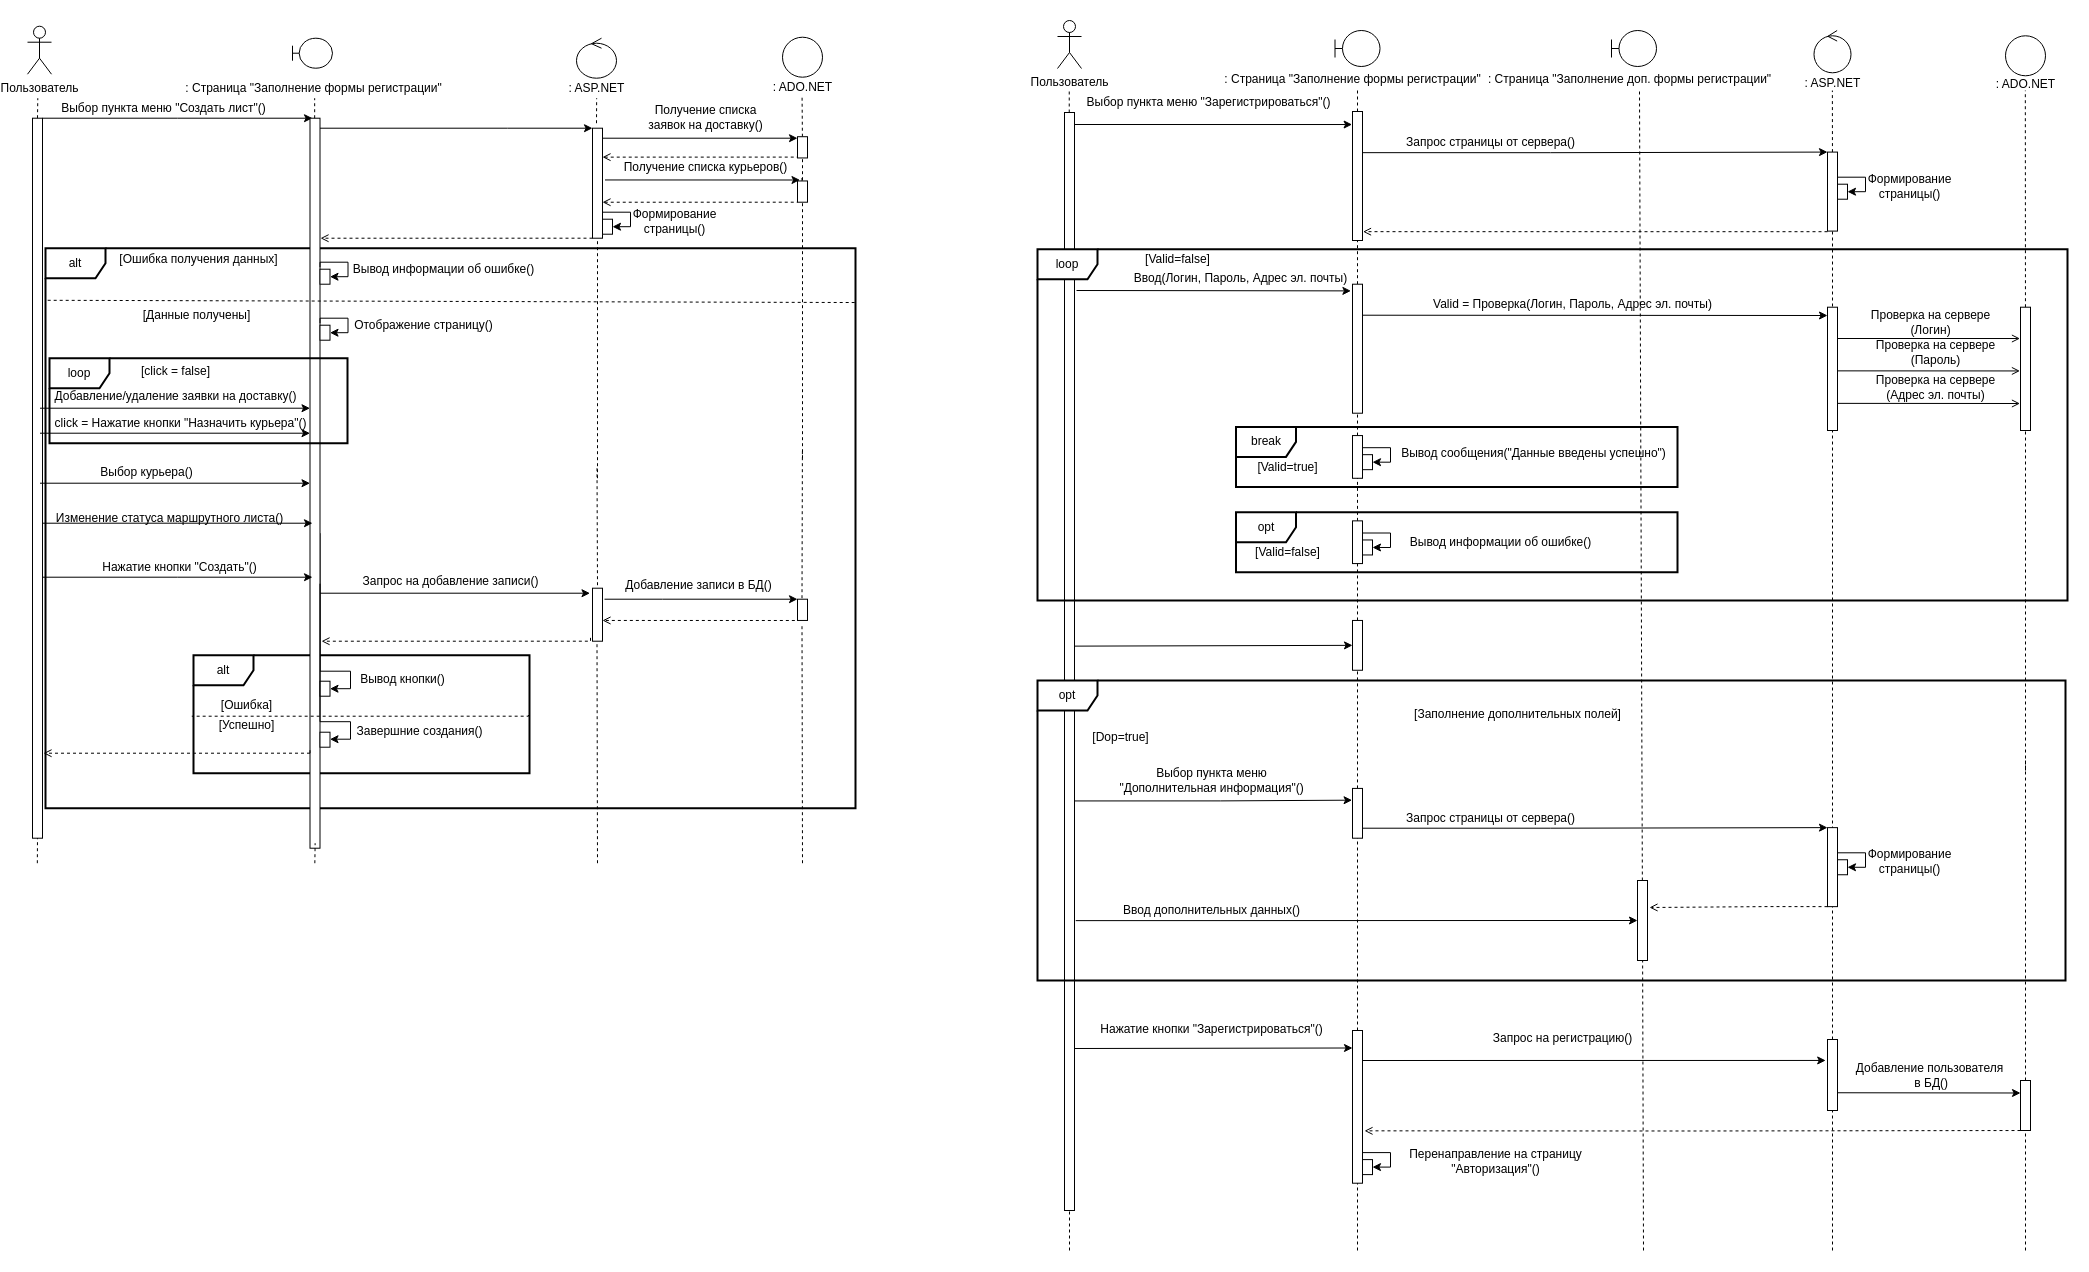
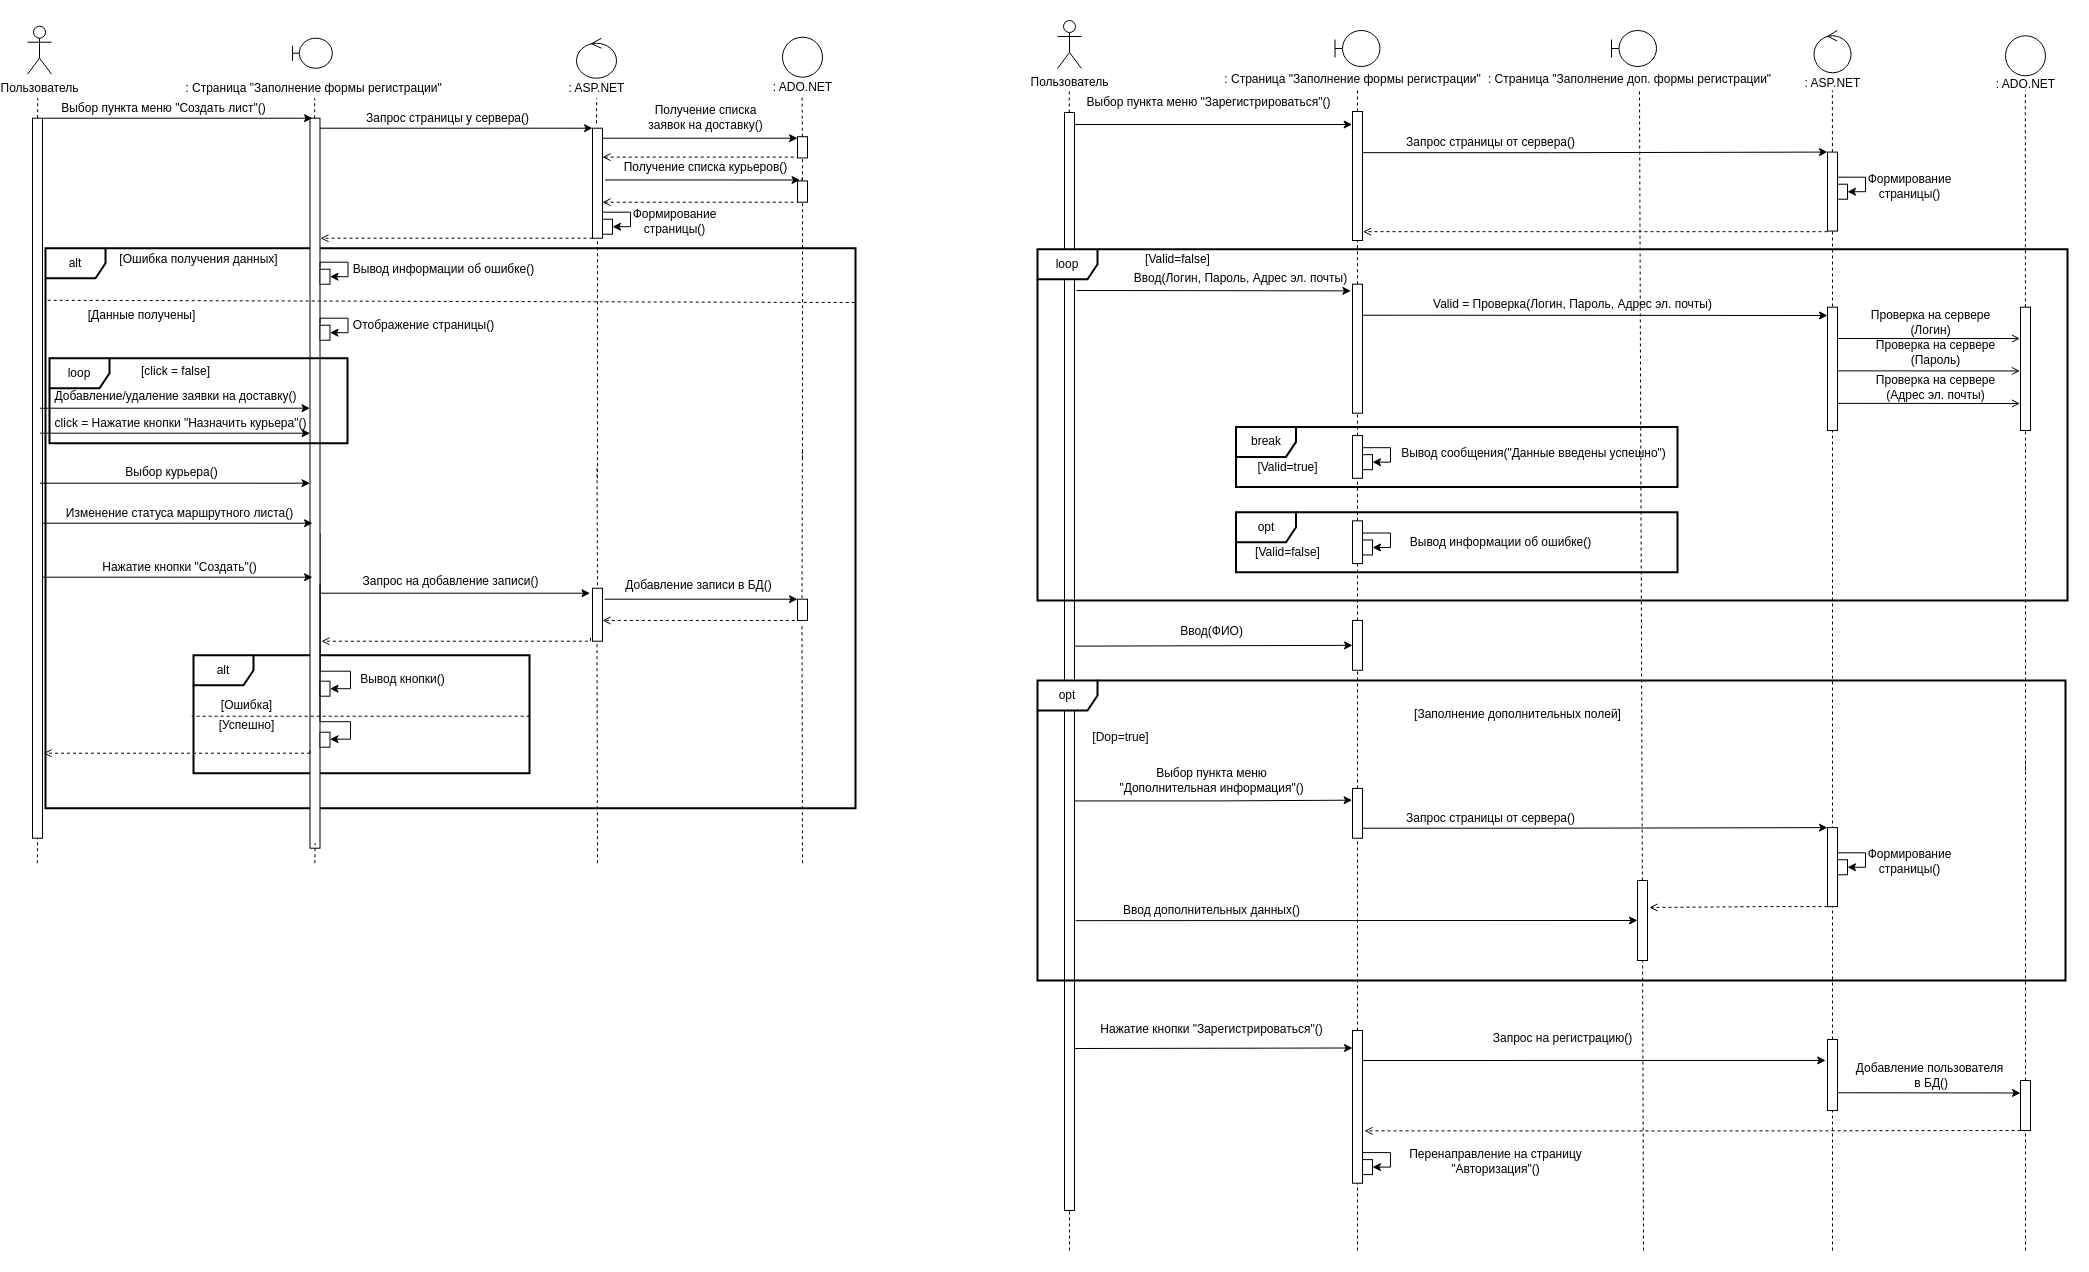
+ <mxCell id="26" value="Запрос страницы у сервера()" style="text;html=1;align=center;verticalAlign=middle;resizable=0;points=[];autosize=1;" parent="1" vertex="1"><mxGeometry x="350" y="107.71" width="180" height="20" as="geometry" /></mxCell>
- <mxCell id="86" value="[Данные получены]" style="text;html=1;align=center;verticalAlign=middle;resizable=0;points=[];autosize=1;" parent="1" vertex="1"><mxGeometry x="129" y="304.71" width="120" height="20" as="geometry" /></mxCell>
+ <mxCell id="86" value="[Данные получены]" style="text;html=1;align=center;verticalAlign=middle;resizable=0;points=[];autosize=1;" parent="1" vertex="1"><mxGeometry x="74" y="304.71" width="120" height="20" as="geometry" /></mxCell>
- <mxCell id="85" value="Отображение страницу()" style="text;html=1;align=center;verticalAlign=middle;resizable=0;points=[];autosize=1;" parent="1" vertex="1"><mxGeometry x="336" y="314.71" width="160" height="20" as="geometry" /></mxCell>
+ <mxCell id="85" value="Отображение страницы()" style="text;html=1;align=center;verticalAlign=middle;resizable=0;points=[];autosize=1;" parent="1" vertex="1"><mxGeometry x="336" y="314.71" width="160" height="20" as="geometry" /></mxCell>
- <mxCell id="38" value="Выбор курьера()" style="text;html=1;align=center;verticalAlign=middle;resizable=0;points=[];autosize=1;" parent="1" vertex="1"><mxGeometry x="84" y="461.71" width="110" height="20" as="geometry" /></mxCell>
+ <mxCell id="38" value="Выбор курьера()" style="text;html=1;align=center;verticalAlign=middle;resizable=0;points=[];autosize=1;" parent="1" vertex="1"><mxGeometry x="109" y="461.71" width="110" height="20" as="geometry" /></mxCell>
- <mxCell id="40" value="Изменение статуса маршрутного листа()" style="text;html=1;align=center;verticalAlign=middle;resizable=0;points=[];autosize=1;" parent="1" vertex="1"><mxGeometry x="41.5" y="507.71" width="240" height="20" as="geometry" /></mxCell>
+ <mxCell id="40" value="Изменение статуса маршрутного листа()" style="text;html=1;align=center;verticalAlign=middle;resizable=0;points=[];autosize=1;" parent="1" vertex="1"><mxGeometry x="51.5" y="502.71" width="240" height="20" as="geometry" /></mxCell>
+ <mxCell id="145" value="Ввод(ФИО)" style="text;html=1;align=center;verticalAlign=middle;resizable=0;points=[];autosize=1;" parent="1" vertex="1"><mxGeometry x="1164" y="620.71" width="80" height="20" as="geometry" /></mxCell>
- <mxCell id="57" value="Завершние создания()" style="text;html=1;align=center;verticalAlign=middle;resizable=0;points=[];autosize=1;" parent="1" vertex="1"><mxGeometry x="344" y="721.71" width="136" height="18" as="geometry" /></mxCell>
